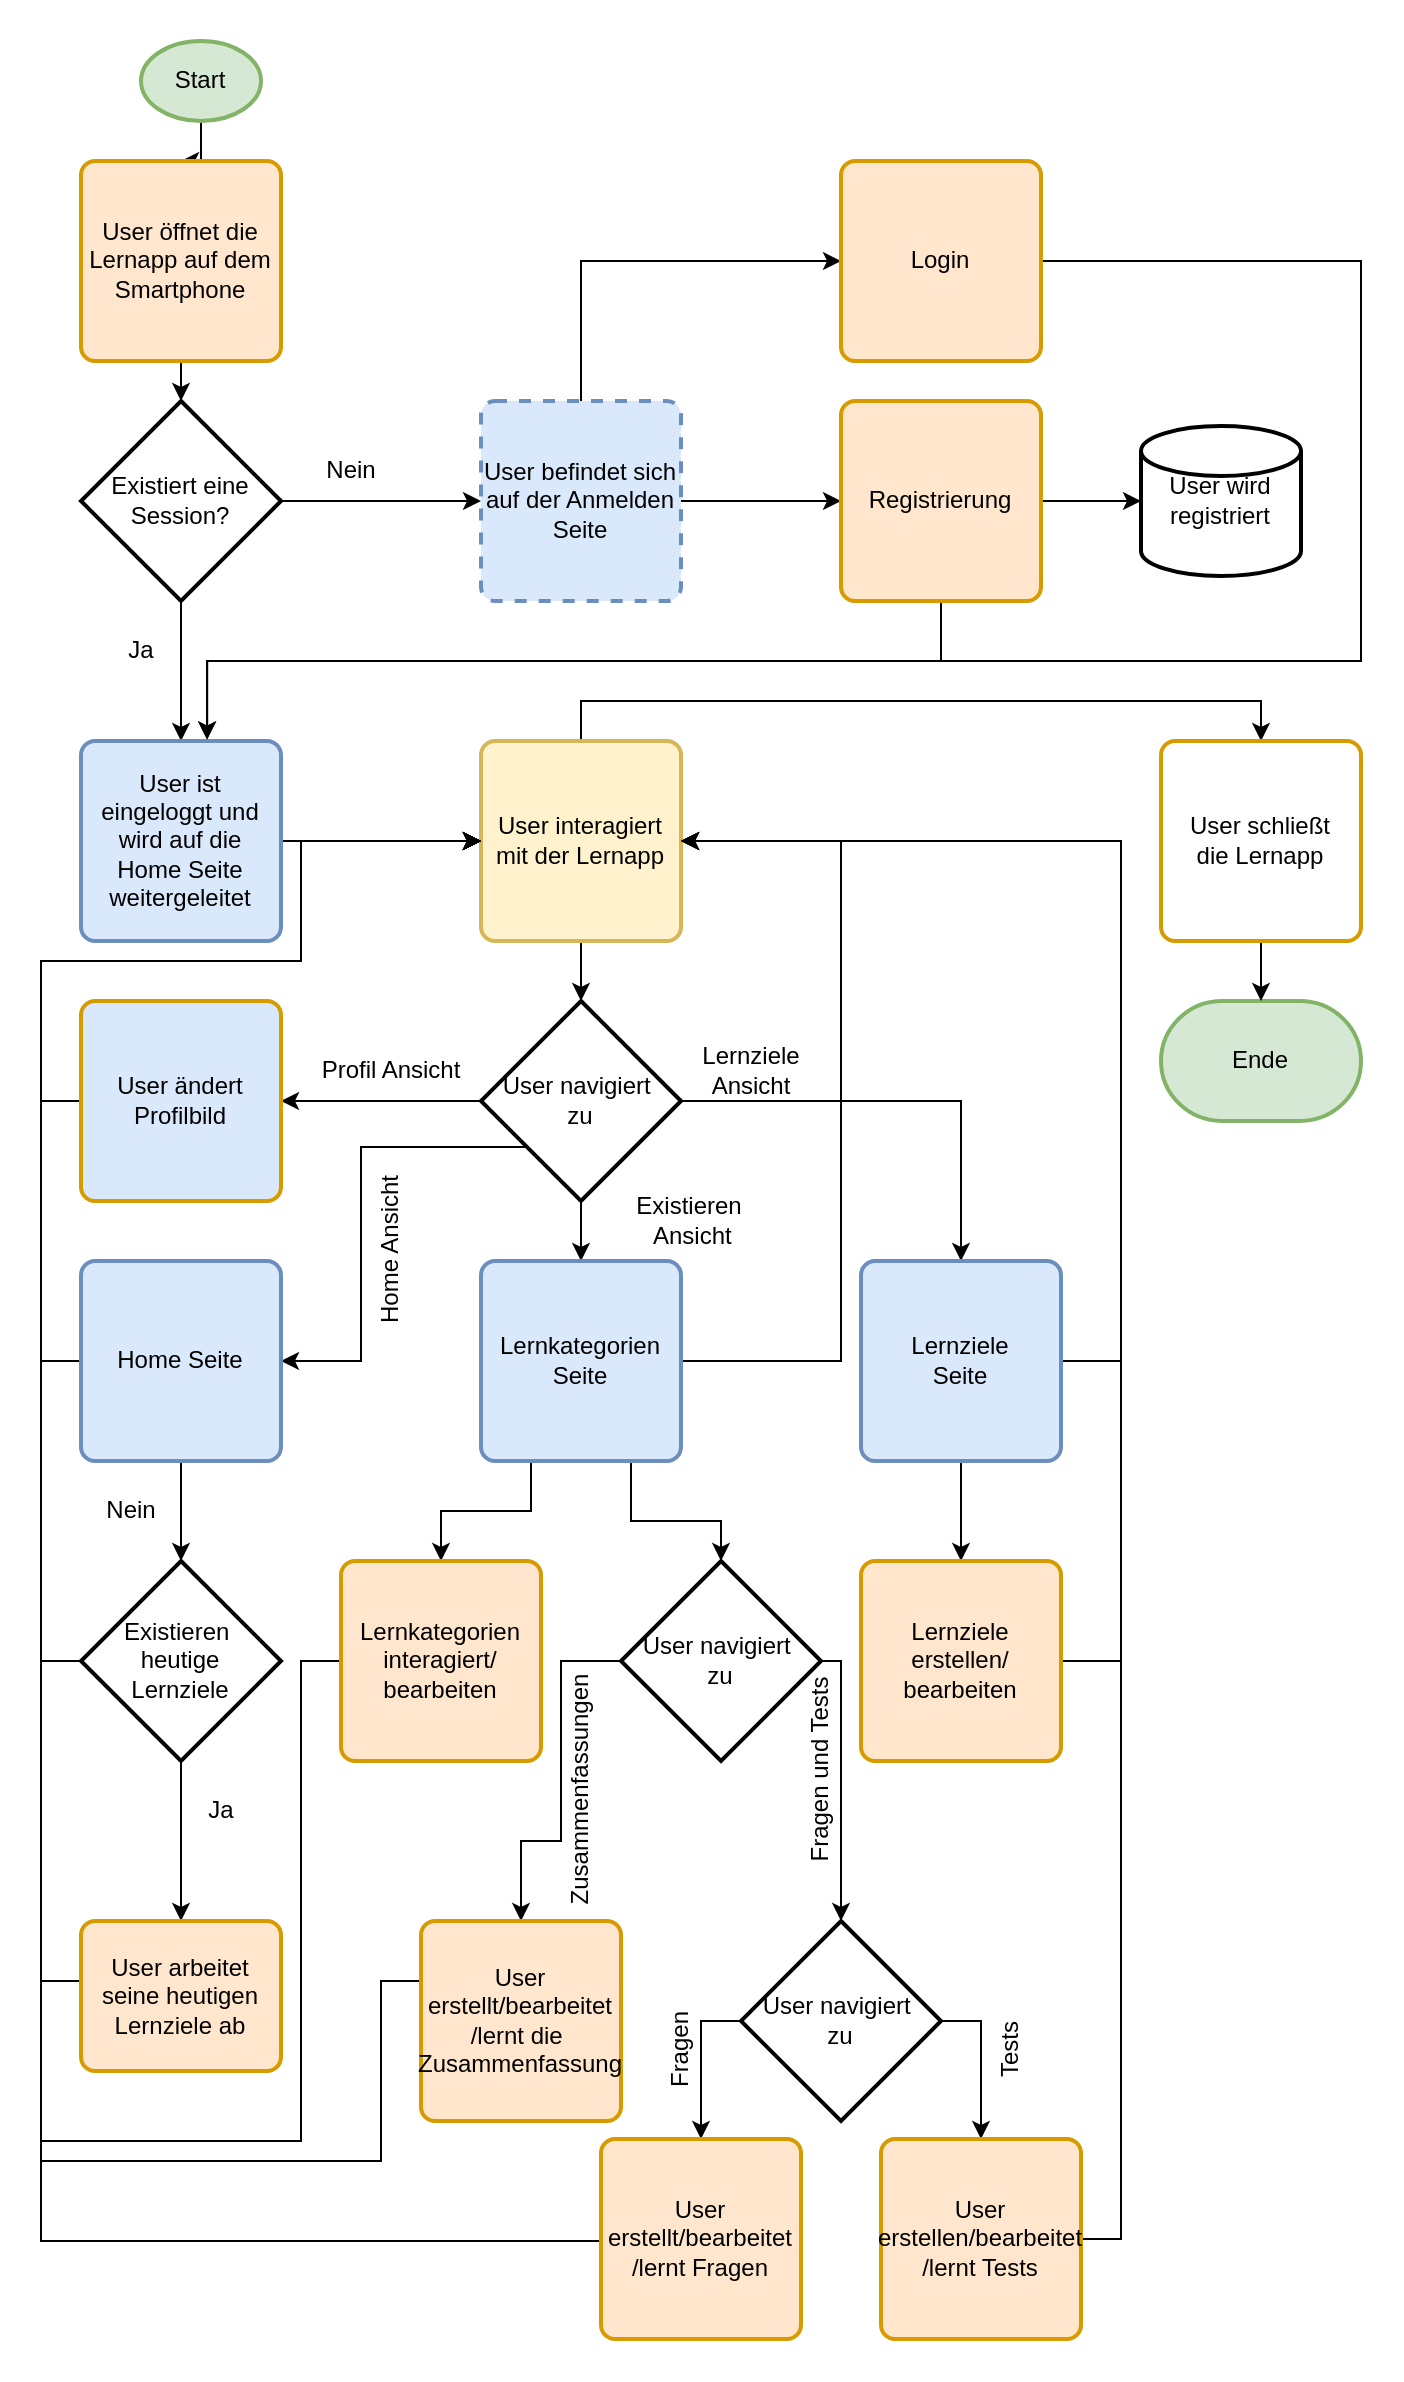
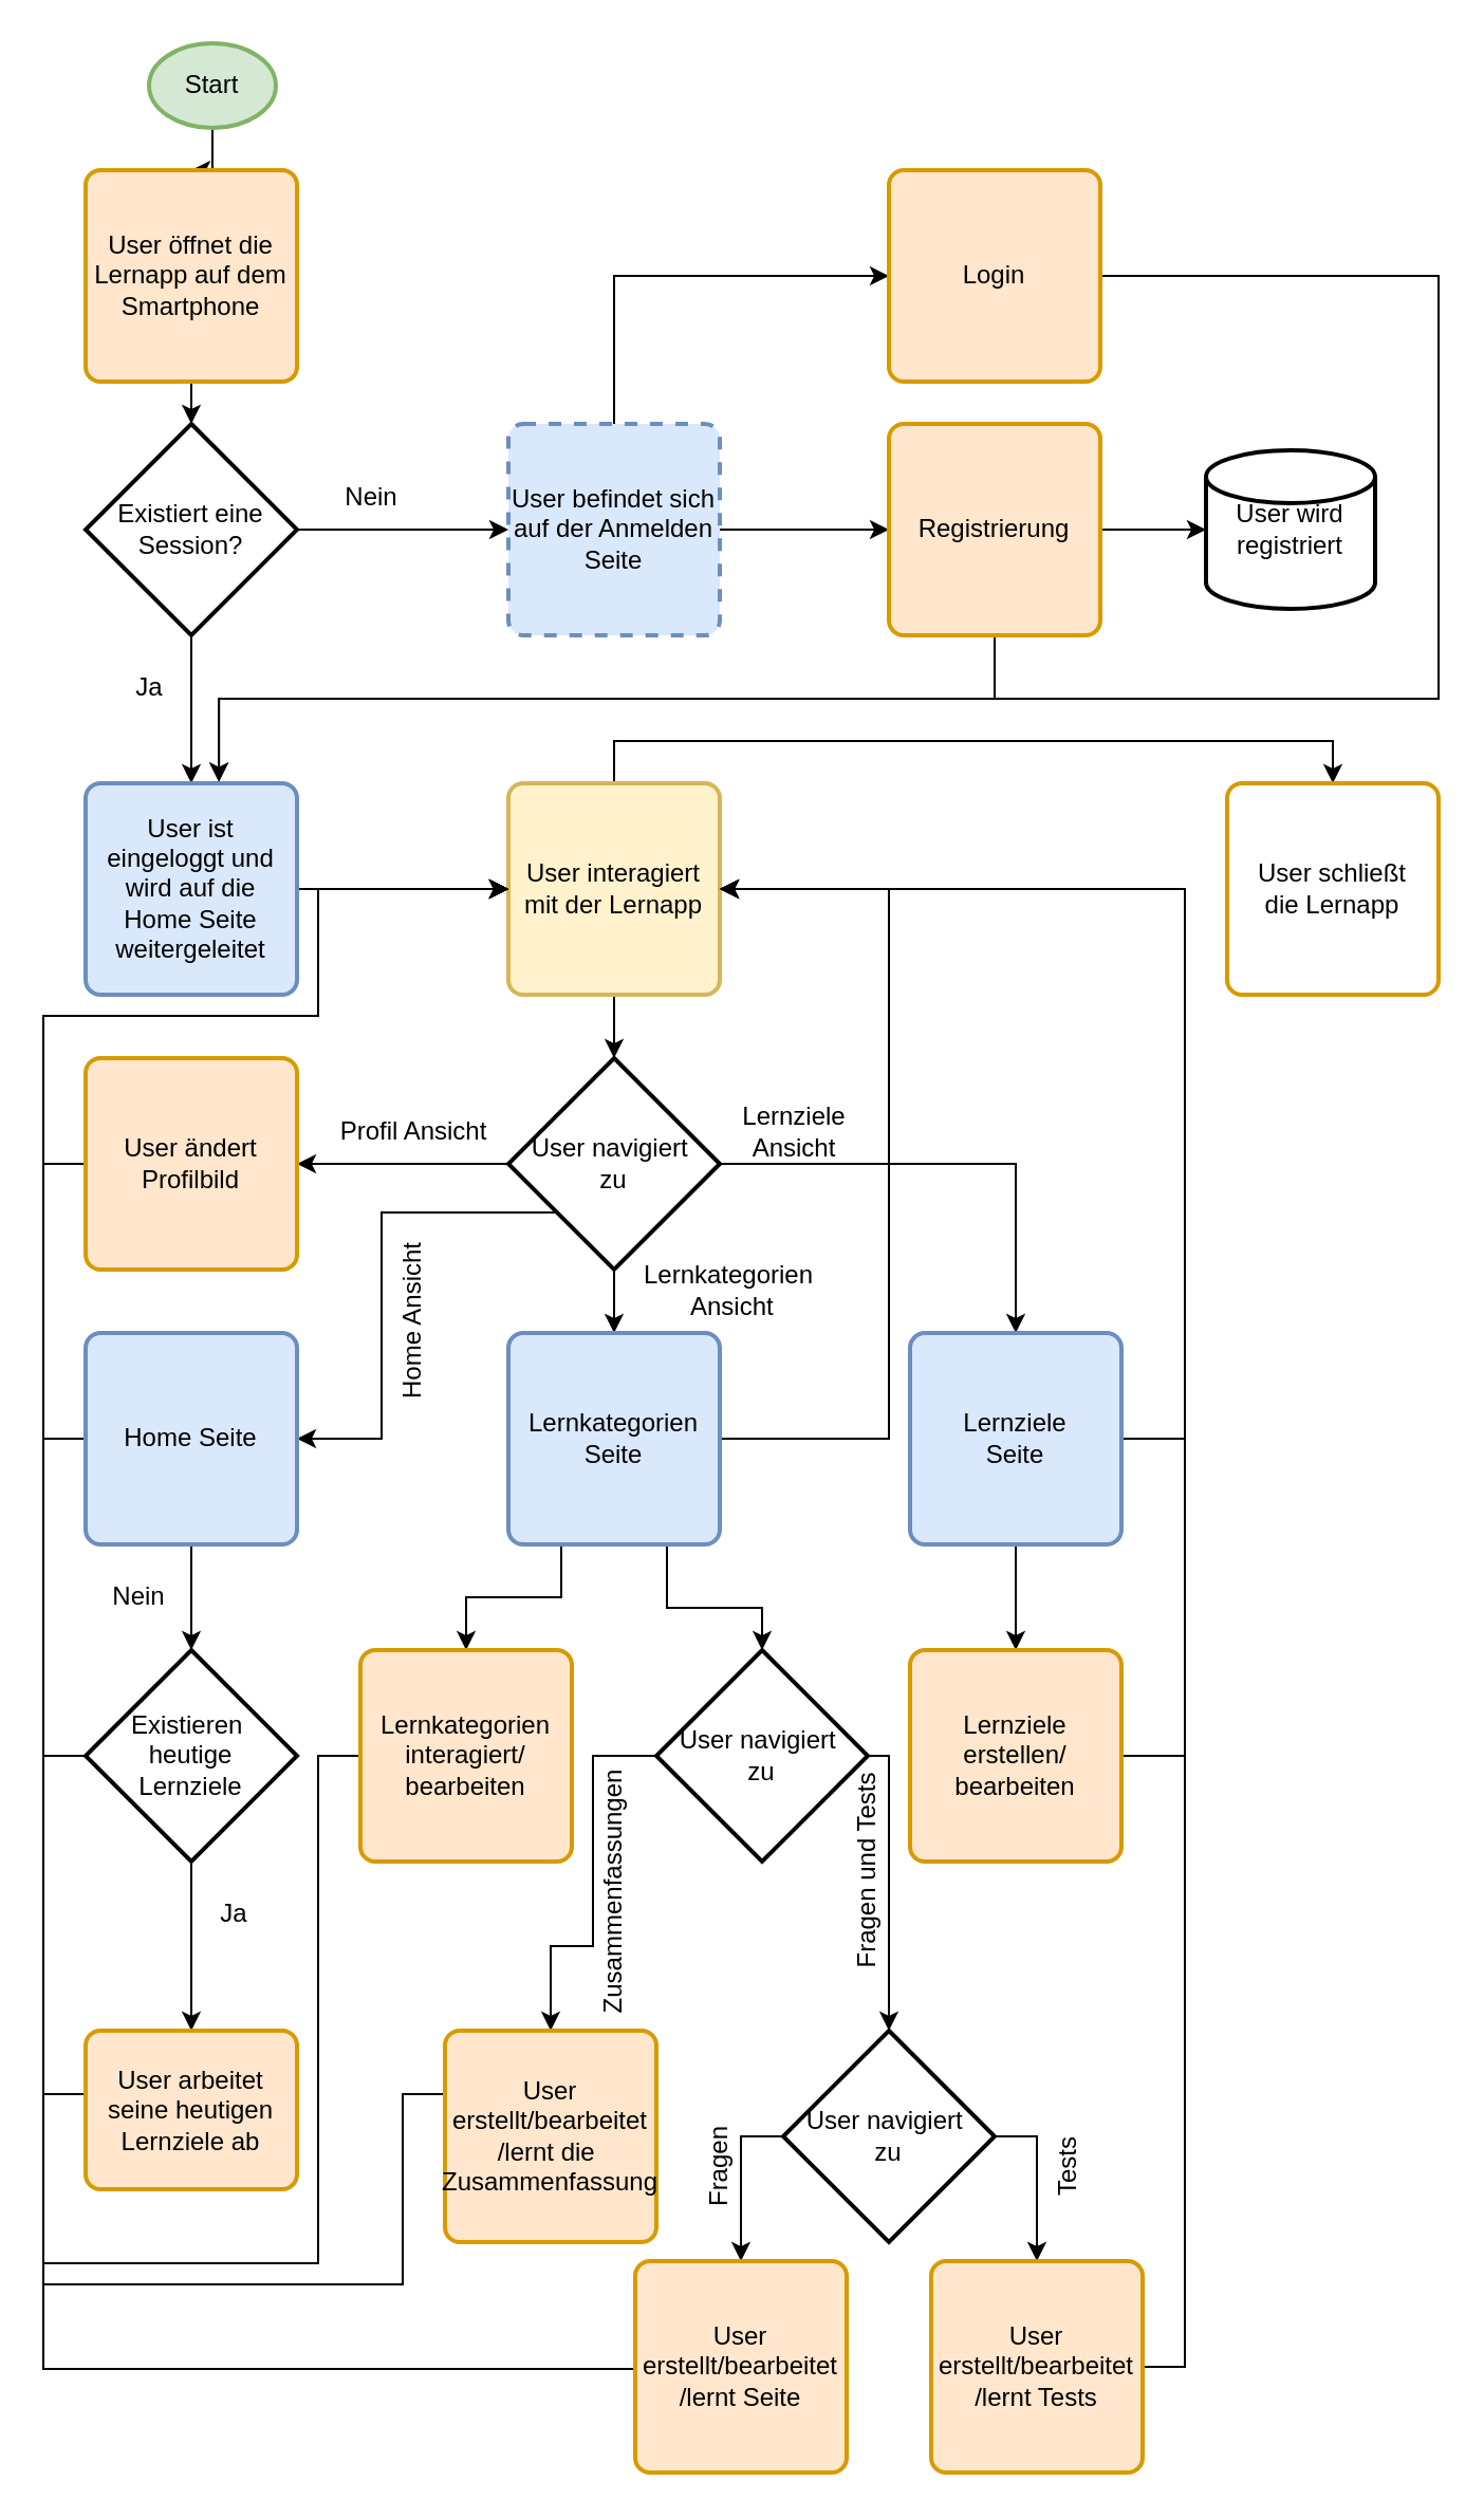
- <mxCell id="52" style="edgeStyle=orthogonalEdgeStyle;rounded=0;orthogonalLoop=1;jettySize=auto;html=1;entryX=0.5;entryY=0;entryDx=0;entryDy=0;entryPerimeter=0;" parent="1" source="53" target="51" edge="1"><mxGeometry relative="1" as="geometry" /></mxCell>
- <mxCell id="51" value="Ende" style="strokeWidth=2;html=1;shape=mxgraph.flowchart.terminator;whiteSpace=wrap;fillColor=#d5e8d4;strokeColor=#82b366;" parent="1" vertex="1"><mxGeometry x="580" y="500" width="100" height="60" as="geometry" /></mxCell>
- <mxCell id="31" value="User ändert Profilbild" style="rounded=1;whiteSpace=wrap;html=1;absoluteArcSize=1;arcSize=14;strokeWidth=2;fillColor=#dae8fc;strokeColor=#d79b00;" parent="1" vertex="1"><mxGeometry x="40" y="500" width="100" height="100" as="geometry" /></mxCell>
+ <mxCell id="31" value="User ändert Profilbild" style="rounded=1;whiteSpace=wrap;html=1;absoluteArcSize=1;arcSize=14;strokeWidth=2;fillColor=#ffe6cc;strokeColor=#d79b00;" parent="1" vertex="1"><mxGeometry x="40" y="500" width="100" height="100" as="geometry" /></mxCell>
- <mxCell id="44" value="Existieren&lt;br&gt;&amp;nbsp;Ansicht" style="text;html=1;align=center;verticalAlign=middle;resizable=0;points=[];autosize=1;strokeColor=none;fillColor=none;" parent="1" vertex="1"><mxGeometry x="294" y="590" width="100" height="40" as="geometry" /></mxCell>
+ <mxCell id="44" value="Lernkategorien&lt;br&gt;&amp;nbsp;Ansicht" style="text;html=1;align=center;verticalAlign=middle;resizable=0;points=[];autosize=1;strokeColor=none;fillColor=none;" parent="1" vertex="1"><mxGeometry x="294" y="590" width="100" height="40" as="geometry" /></mxCell>
- <mxCell id="69" value="User erstellt/bearbeitet&lt;br&gt;/lernt Fragen" style="rounded=1;whiteSpace=wrap;html=1;absoluteArcSize=1;arcSize=14;strokeWidth=2;fillColor=#ffe6cc;strokeColor=#d79b00;" vertex="1" parent="1"><mxGeometry x="300" y="1069" width="100" height="100" as="geometry" /></mxCell>
+ <mxCell id="69" value="User erstellt/bearbeitet&lt;br&gt;/lernt Seite" style="rounded=1;whiteSpace=wrap;html=1;absoluteArcSize=1;arcSize=14;strokeWidth=2;fillColor=#ffe6cc;strokeColor=#d79b00;" vertex="1" parent="1"><mxGeometry x="300" y="1069" width="100" height="100" as="geometry" /></mxCell>
- <mxCell id="72" value="User erstellen/bearbeitet&lt;br&gt;/lernt Tests" style="rounded=1;whiteSpace=wrap;html=1;absoluteArcSize=1;arcSize=14;strokeWidth=2;fillColor=#ffe6cc;strokeColor=#d79b00;" vertex="1" parent="1"><mxGeometry x="440" y="1069" width="100" height="100" as="geometry" /></mxCell>
+ <mxCell id="72" value="User erstellt/bearbeitet&lt;br&gt;/lernt Tests" style="rounded=1;whiteSpace=wrap;html=1;absoluteArcSize=1;arcSize=14;strokeWidth=2;fillColor=#ffe6cc;strokeColor=#d79b00;" vertex="1" parent="1"><mxGeometry x="440" y="1069" width="100" height="100" as="geometry" /></mxCell>
